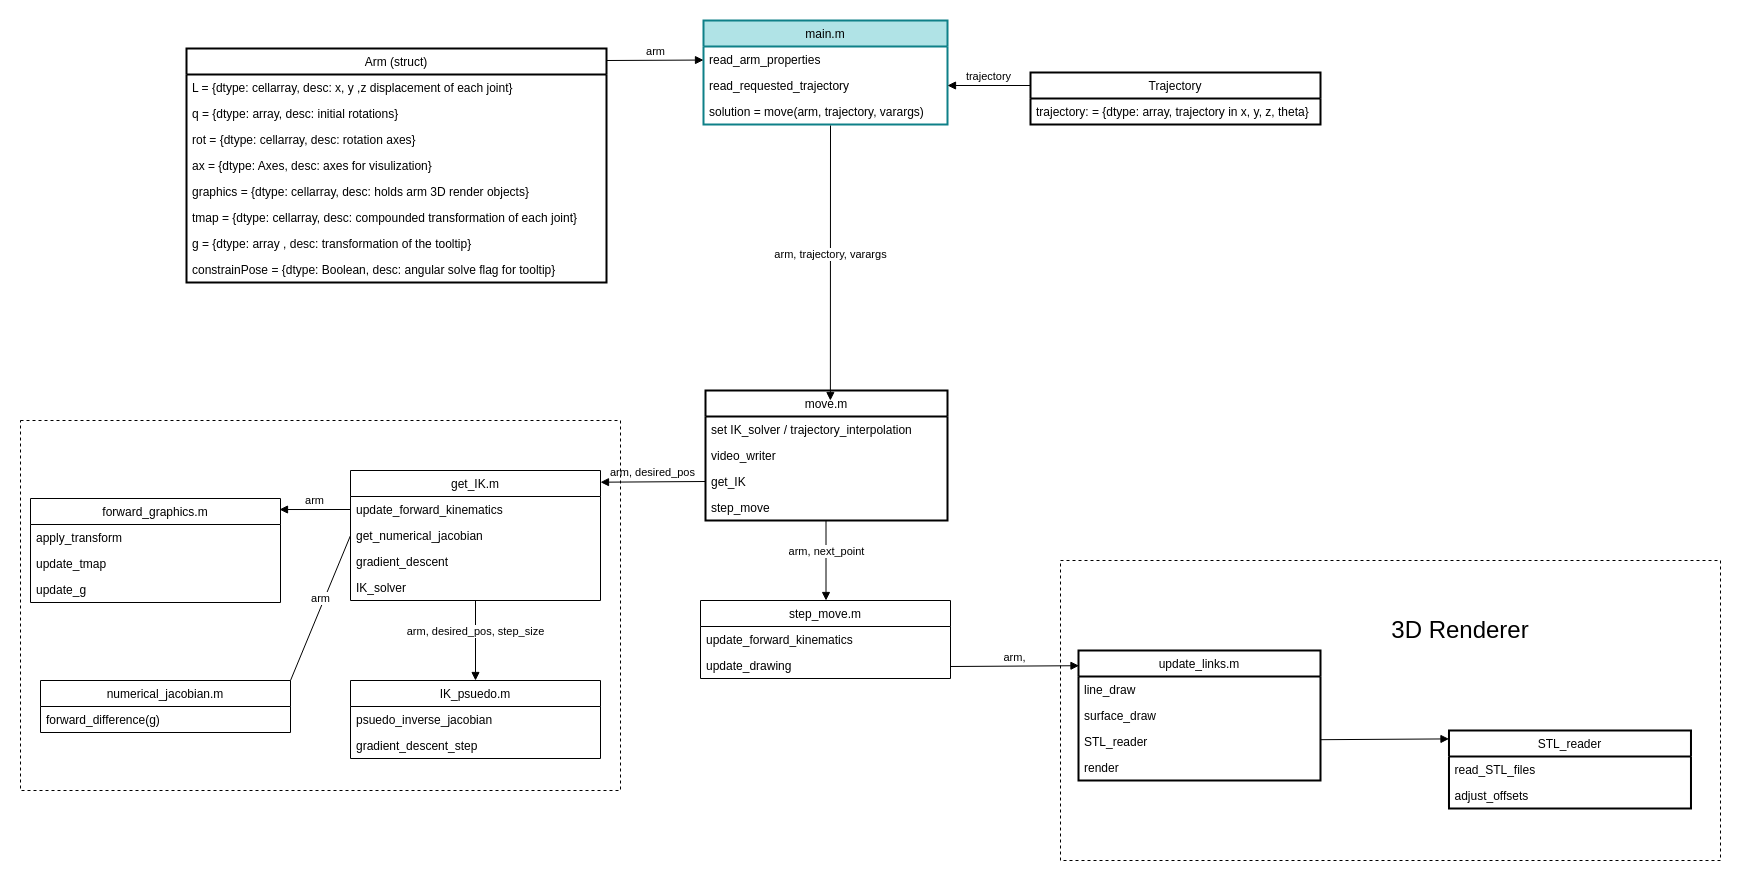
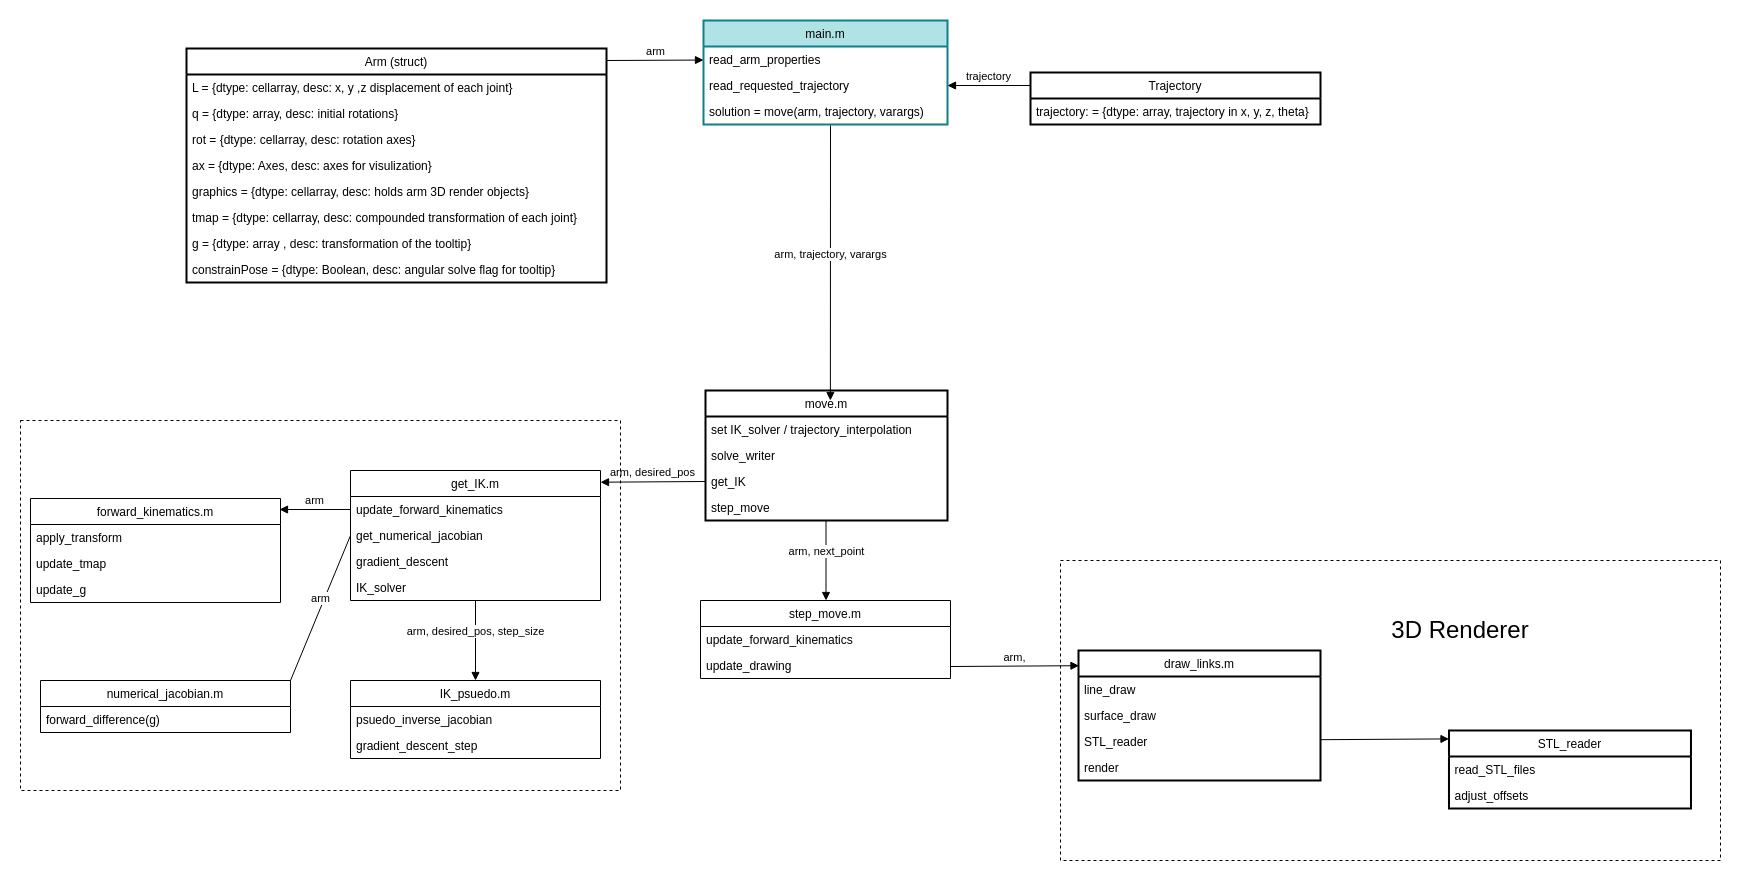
- <mxCell id="9" value="video_writer" style="text;strokeColor=none;fillColor=none;align=left;verticalAlign=top;spacingLeft=4;spacingRight=4;overflow=hidden;rotatable=0;points=[[0,0.5],[1,0.5]];portConstraint=eastwest;" parent="7" vertex="1"><mxGeometry y="52" width="242" height="26" as="geometry" /></mxCell>
+ <mxCell id="9" value="solve_writer" style="text;strokeColor=none;fillColor=none;align=left;verticalAlign=top;spacingLeft=4;spacingRight=4;overflow=hidden;rotatable=0;points=[[0,0.5],[1,0.5]];portConstraint=eastwest;" parent="7" vertex="1"><mxGeometry y="52" width="242" height="26" as="geometry" /></mxCell>
- <mxCell id="42" value="forward_graphics.m" style="swimlane;fontStyle=0;childLayout=stackLayout;horizontal=1;startSize=26;fillColor=none;horizontalStack=0;resizeParent=1;resizeParentMax=0;resizeLast=0;collapsible=1;marginBottom=0;" parent="1" vertex="1"><mxGeometry x="30" y="498" width="250" height="104" as="geometry" /></mxCell>
+ <mxCell id="42" value="forward_kinematics.m" style="swimlane;fontStyle=0;childLayout=stackLayout;horizontal=1;startSize=26;fillColor=none;horizontalStack=0;resizeParent=1;resizeParentMax=0;resizeLast=0;collapsible=1;marginBottom=0;" parent="1" vertex="1"><mxGeometry x="30" y="498" width="250" height="104" as="geometry" /></mxCell>
- <mxCell id="48" value="update_links.m" style="swimlane;fontStyle=0;childLayout=stackLayout;horizontal=1;startSize=26;fillColor=none;horizontalStack=0;resizeParent=1;resizeParentMax=0;resizeLast=0;collapsible=1;marginBottom=0;strokeWidth=2;" vertex="1" parent="1"><mxGeometry x="1078" y="650" width="242" height="130" as="geometry" /></mxCell>
+ <mxCell id="48" value="draw_links.m" style="swimlane;fontStyle=0;childLayout=stackLayout;horizontal=1;startSize=26;fillColor=none;horizontalStack=0;resizeParent=1;resizeParentMax=0;resizeLast=0;collapsible=1;marginBottom=0;strokeWidth=2;" vertex="1" parent="1"><mxGeometry x="1078" y="650" width="242" height="130" as="geometry" /></mxCell>
